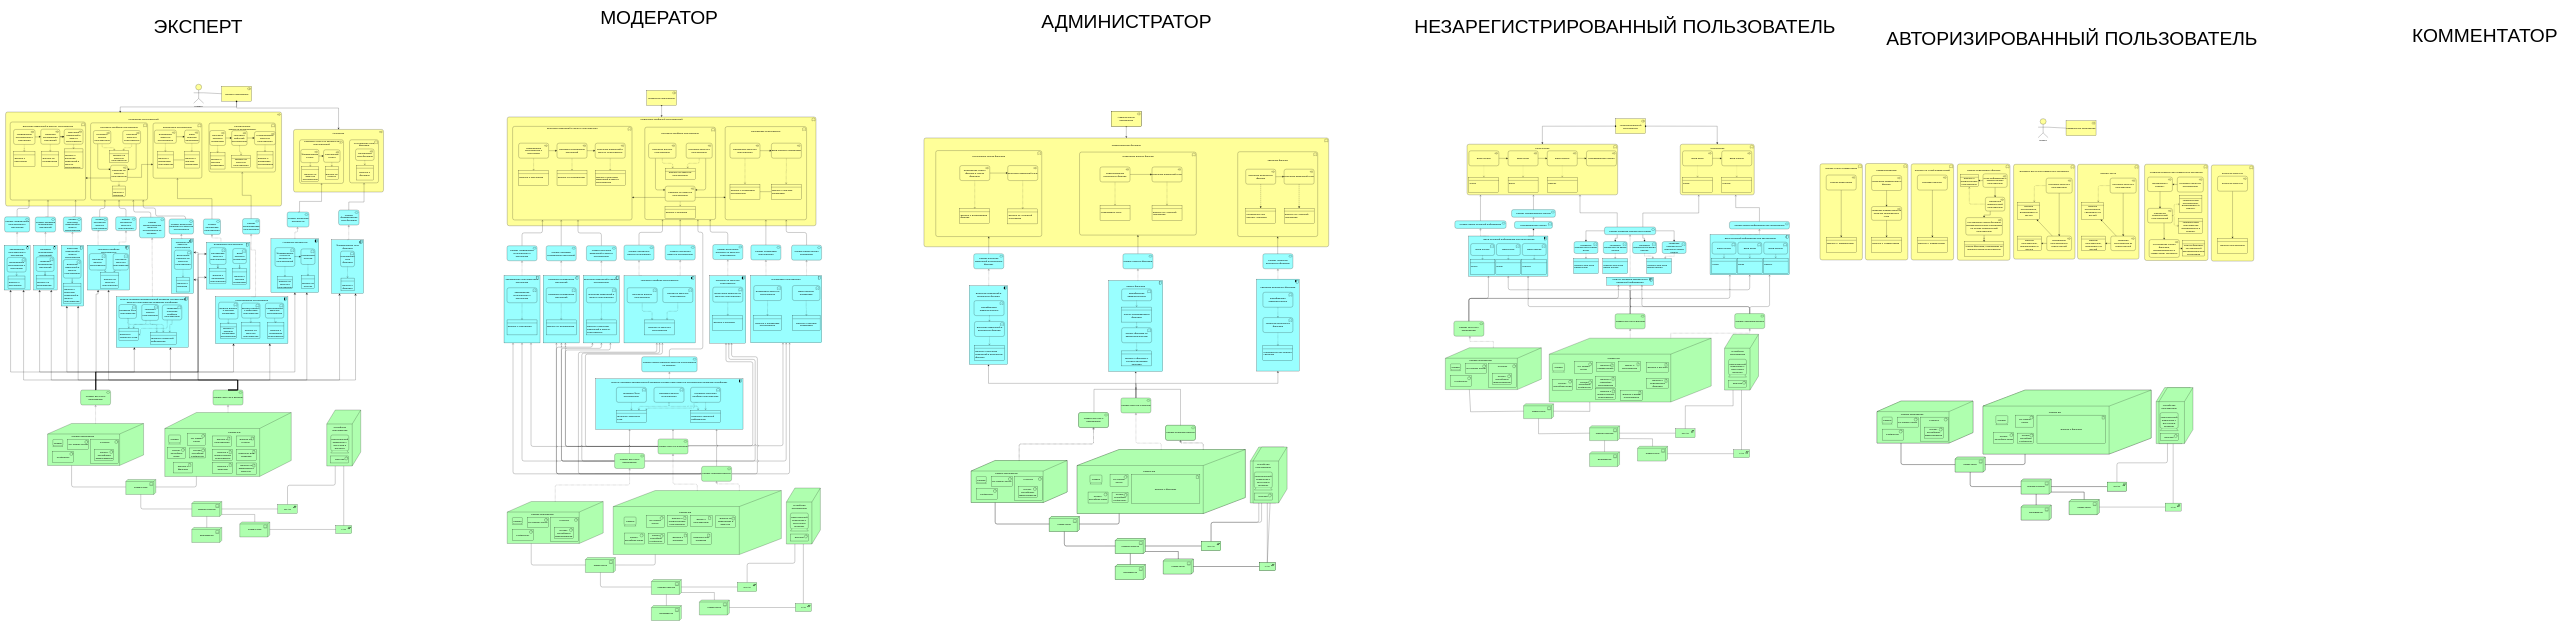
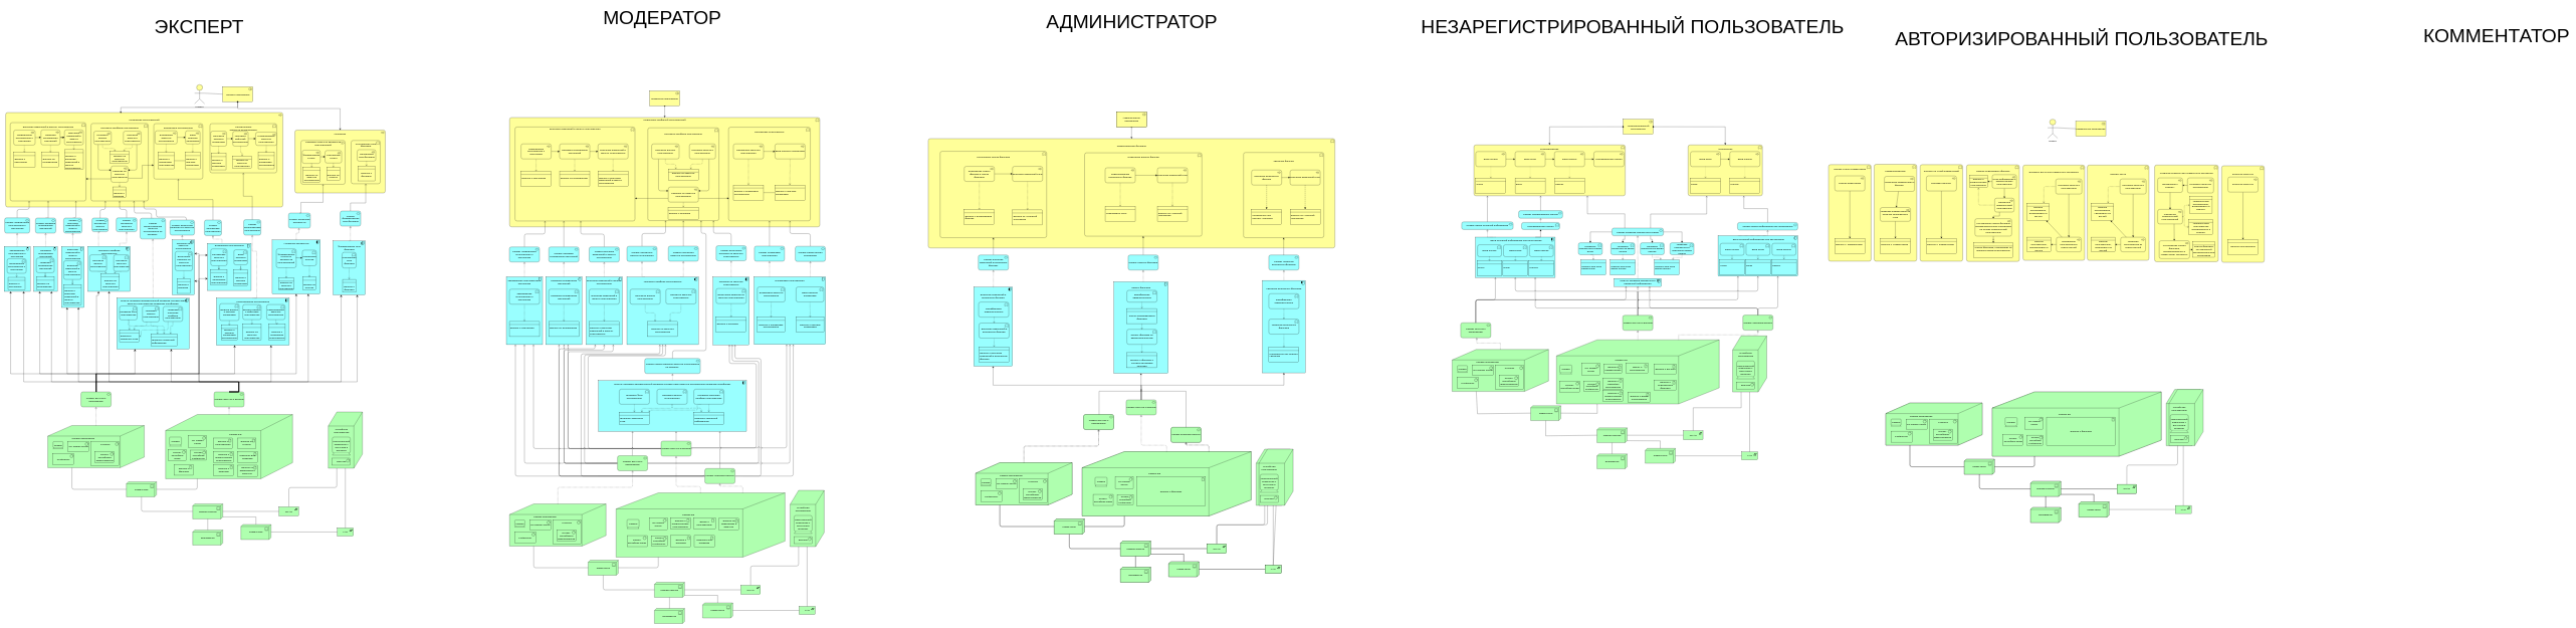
- <mxCell id="229" value="Регистрация&lt;br&gt;&lt;br&gt;&lt;br&gt;&lt;br&gt;&lt;br&gt;&lt;br&gt;&lt;br&gt;&lt;br&gt;&lt;br&gt;&lt;br&gt;&lt;br&gt;&lt;br&gt;&lt;br&gt;&lt;br&gt;&lt;br&gt;&lt;br&gt;" style="html=1;outlineConnect=0;whiteSpace=wrap;fillColor=#ffff99;shape=mxgraph.archimate3.application;appType=func;archiType=rounded;" parent="1" vertex="1"><mxGeometry x="7336" y="720" width="753" height="253" as="geometry" /></mxCell>
+ <mxCell id="229" value="Редактирование&lt;br&gt;&lt;br&gt;&lt;br&gt;&lt;br&gt;&lt;br&gt;&lt;br&gt;&lt;br&gt;&lt;br&gt;&lt;br&gt;&lt;br&gt;&lt;br&gt;&lt;br&gt;&lt;br&gt;&lt;br&gt;&lt;br&gt;&lt;br&gt;" style="html=1;outlineConnect=0;whiteSpace=wrap;fillColor=#ffff99;shape=mxgraph.archimate3.application;appType=func;archiType=rounded;" parent="1" vertex="1"><mxGeometry x="7336" y="720" width="753" height="253" as="geometry" /></mxCell>
- <mxCell id="766" value="Написание комментария к фильму" style="html=1;outlineConnect=0;whiteSpace=wrap;fillColor=#ffff99;shape=mxgraph.archimate3.application;appType=proc;archiType=rounded;" vertex="1" parent="1"><mxGeometry x="9359" y="876.5" width="150" height="75" as="geometry" /></mxCell>
+ <mxCell id="766" value="Написание комментария к фильму" style="html=1;outlineConnect=0;whiteSpace=wrap;fillColor=#ffff99;shape=mxgraph.archimate3.application;appType=proc;archiType=rounded;" vertex="1" parent="1"><mxGeometry x="9379" y="876.5" width="150" height="75" as="geometry" /></mxCell>
- <mxCell id="309" value="Проверка корректности ввода Email" style="html=1;outlineConnect=0;whiteSpace=wrap;fillColor=#99ffff;shape=mxgraph.archimate3.application;appType=func;archiType=rounded;" parent="1" vertex="1"><mxGeometry x="7871" y="1207" width="119" height="59.5" as="geometry" /></mxCell>
+ <mxCell id="309" value="Проверка корректности ввода Email" style="html=1;outlineConnect=0;whiteSpace=wrap;fillColor=#99ffff;shape=mxgraph.archimate3.application;appType=func;archiType=rounded;" parent="1" vertex="1"><mxGeometry x="7856" y="1207" width="119" height="59.5" as="geometry" /></mxCell>
